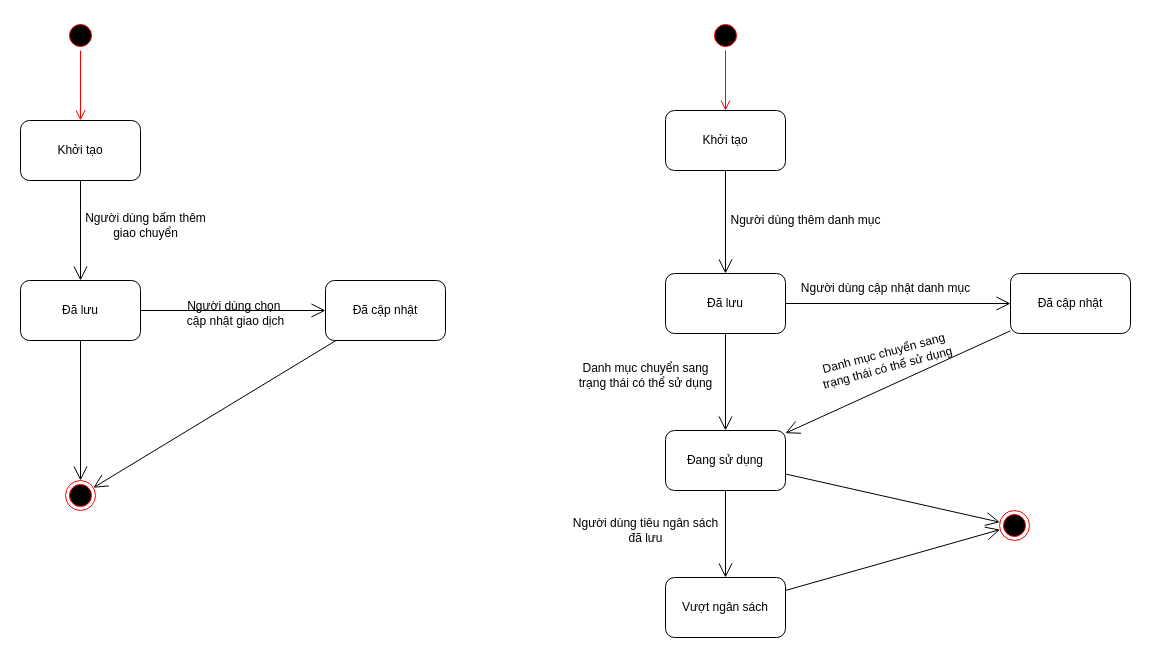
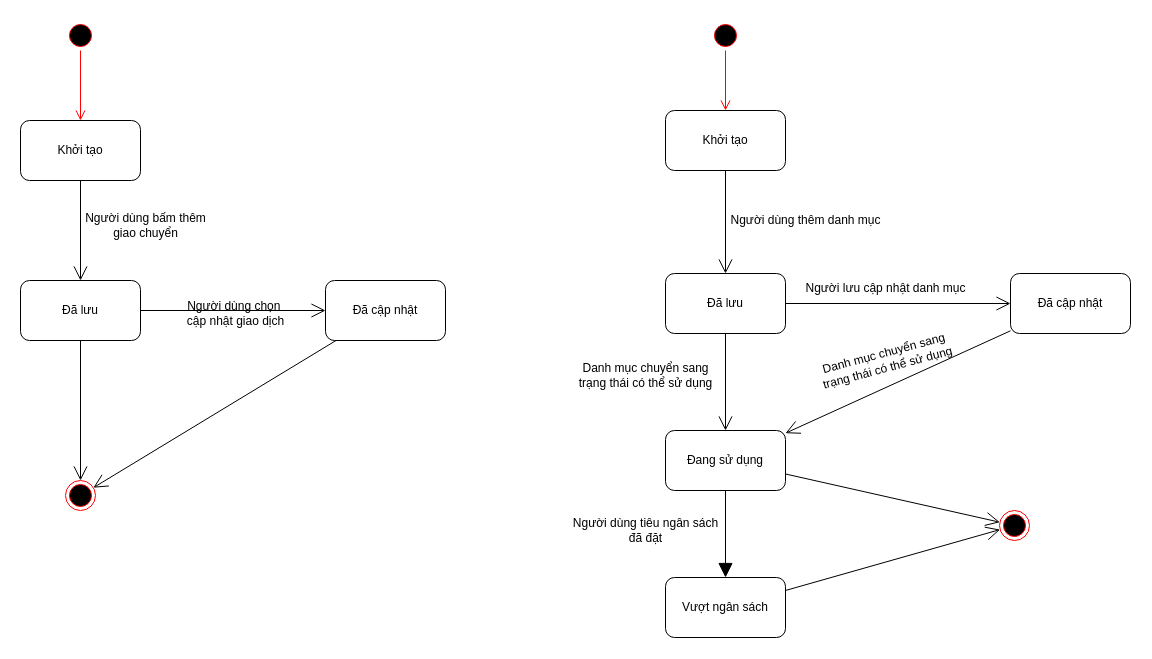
- <mxCell id="31" value="Người dùng cập nhật danh mục" style="text;html=1;align=center;verticalAlign=middle;resizable=0;points=[];autosize=1;strokeColor=none;fillColor=none;" vertex="1" parent="1"><mxGeometry x="790" y="273" width="190" height="30" as="geometry" /></mxCell>
+ <mxCell id="31" value="Người lưu cập nhật danh mục" style="text;html=1;align=center;verticalAlign=middle;resizable=0;points=[];autosize=1;strokeColor=none;fillColor=none;" vertex="1" parent="1"><mxGeometry x="790" y="273" width="190" height="30" as="geometry" /></mxCell>
- <mxCell id="33" value="Người dùng tiêu ngân sách&lt;br&gt;đã lưu" style="text;html=1;align=center;verticalAlign=middle;resizable=0;points=[];autosize=1;strokeColor=none;fillColor=none;" vertex="1" parent="1"><mxGeometry x="560" y="510" width="170" height="40" as="geometry" /></mxCell>
+ <mxCell id="33" value="Người dùng tiêu ngân sách&lt;br&gt;đã đặt" style="text;html=1;align=center;verticalAlign=middle;resizable=0;points=[];autosize=1;strokeColor=none;fillColor=none;" vertex="1" parent="1"><mxGeometry x="560" y="510" width="170" height="40" as="geometry" /></mxCell>
- <mxCell id="25" value="" style="endArrow=open;endFill=1;endSize=12;html=1;rounded=0;" edge="1" parent="1" source="19" target="26"><mxGeometry width="160" relative="1" as="geometry"><mxPoint x="957" y="343" as="sourcePoint" /><mxPoint x="725" y="580" as="targetPoint" /></mxGeometry></mxCell>
+ <mxCell id="25" value="" style="endArrow=block;endFill=1;endSize=12;html=1;rounded=0;" edge="1" parent="1" source="19" target="26"><mxGeometry width="160" relative="1" as="geometry"><mxPoint x="957" y="343" as="sourcePoint" /><mxPoint x="725" y="580" as="targetPoint" /></mxGeometry></mxCell>
